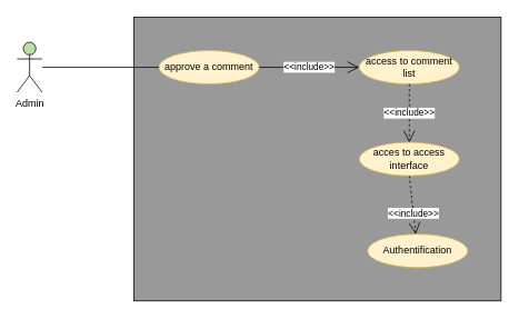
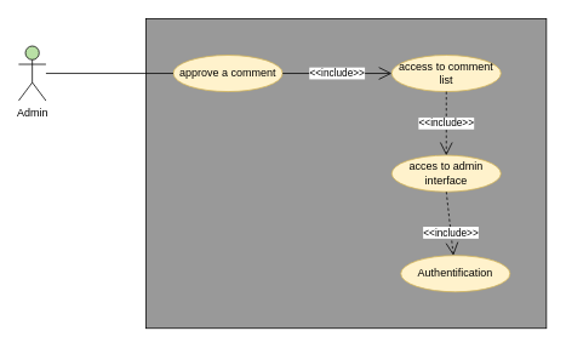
- <mxCell id="6" value="acces to access interface" style="ellipse;whiteSpace=wrap;html=1;fillColor=#fff2cc;strokeColor=#d6b656;" parent="1" vertex="1"><mxGeometry x="430" y="170" width="120" height="40" as="geometry" /></mxCell>
+ <mxCell id="6" value="acces to admin interface" style="ellipse;whiteSpace=wrap;html=1;fillColor=#fff2cc;strokeColor=#d6b656;" parent="1" vertex="1"><mxGeometry x="430" y="170" width="120" height="40" as="geometry" /></mxCell>
